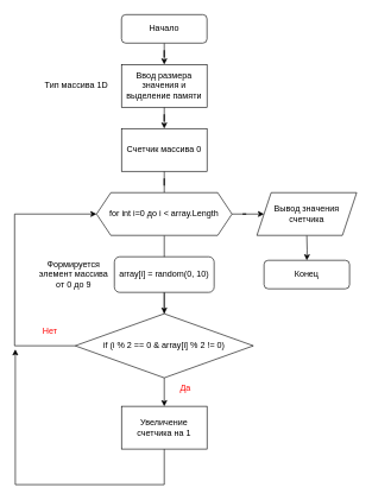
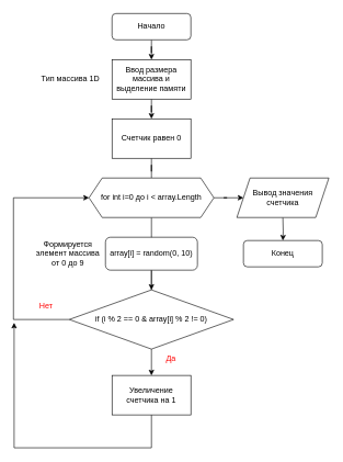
- <mxCell id="7" value="Ввод размера значения и выделение памяти" style="rounded=0;whiteSpace=wrap;html=1;" vertex="1" parent="1"><mxGeometry x="170" y="90" width="120" height="60" as="geometry" /></mxCell>
+ <mxCell id="7" value="Ввод размера массива и выделение памяти" style="rounded=0;whiteSpace=wrap;html=1;" vertex="1" parent="1"><mxGeometry x="170" y="90" width="120" height="60" as="geometry" /></mxCell>
- <mxCell id="5" value="Счетчик массива 0" style="rounded=0;whiteSpace=wrap;html=1;" vertex="1" parent="1"><mxGeometry x="170" y="180" width="120" height="60" as="geometry" /></mxCell>
+ <mxCell id="5" value="Счетчик равен 0" style="rounded=0;whiteSpace=wrap;html=1;" vertex="1" parent="1"><mxGeometry x="170" y="180" width="120" height="60" as="geometry" /></mxCell>
